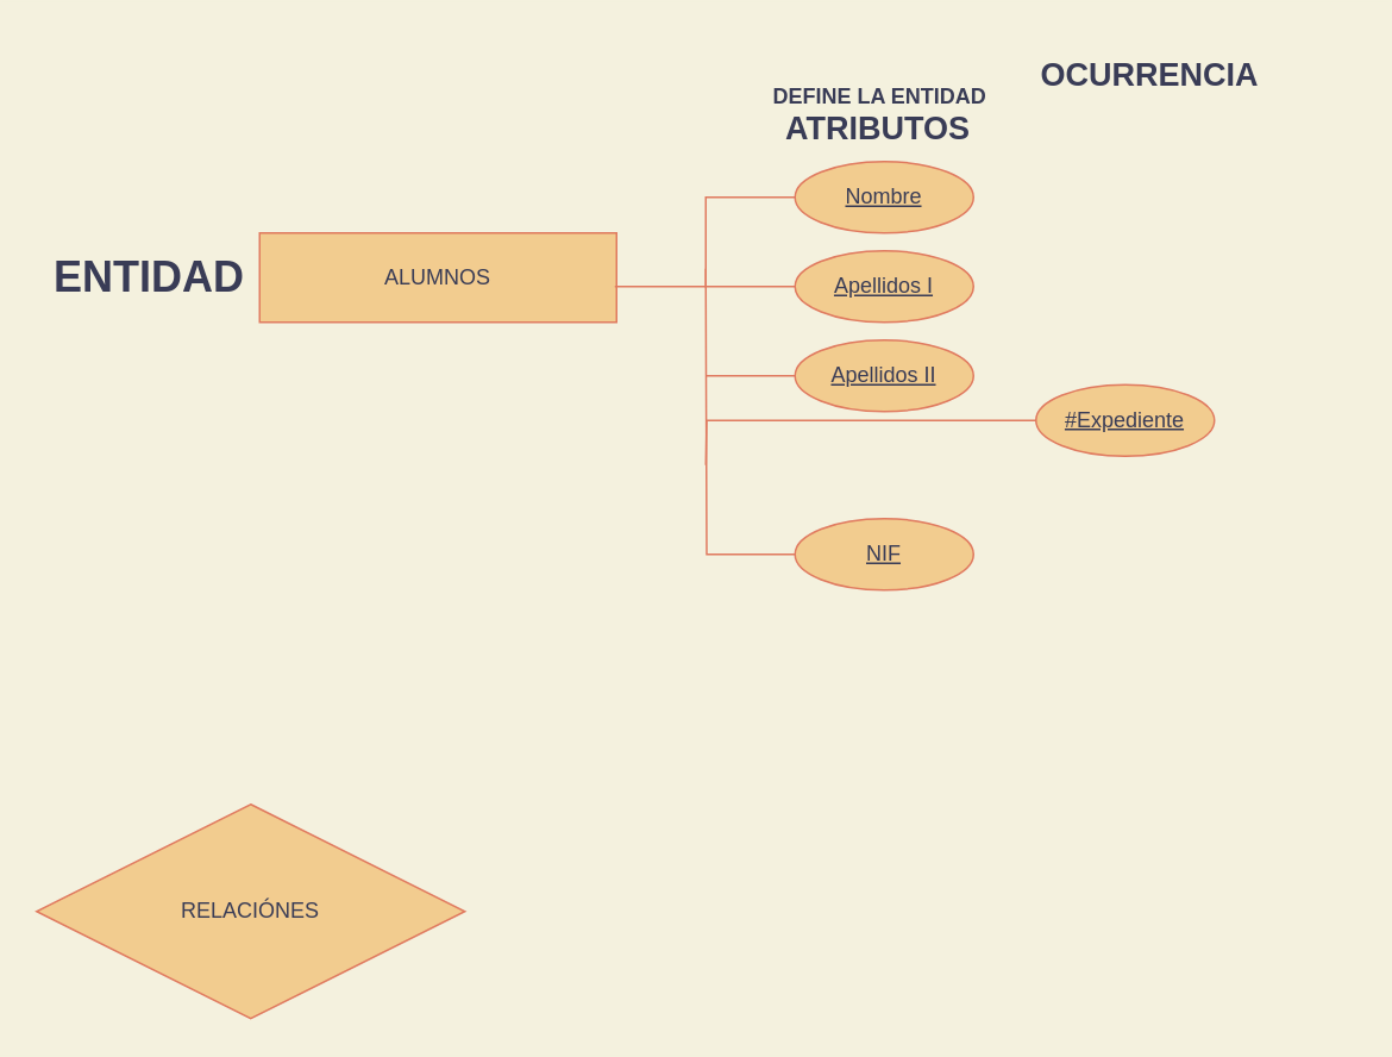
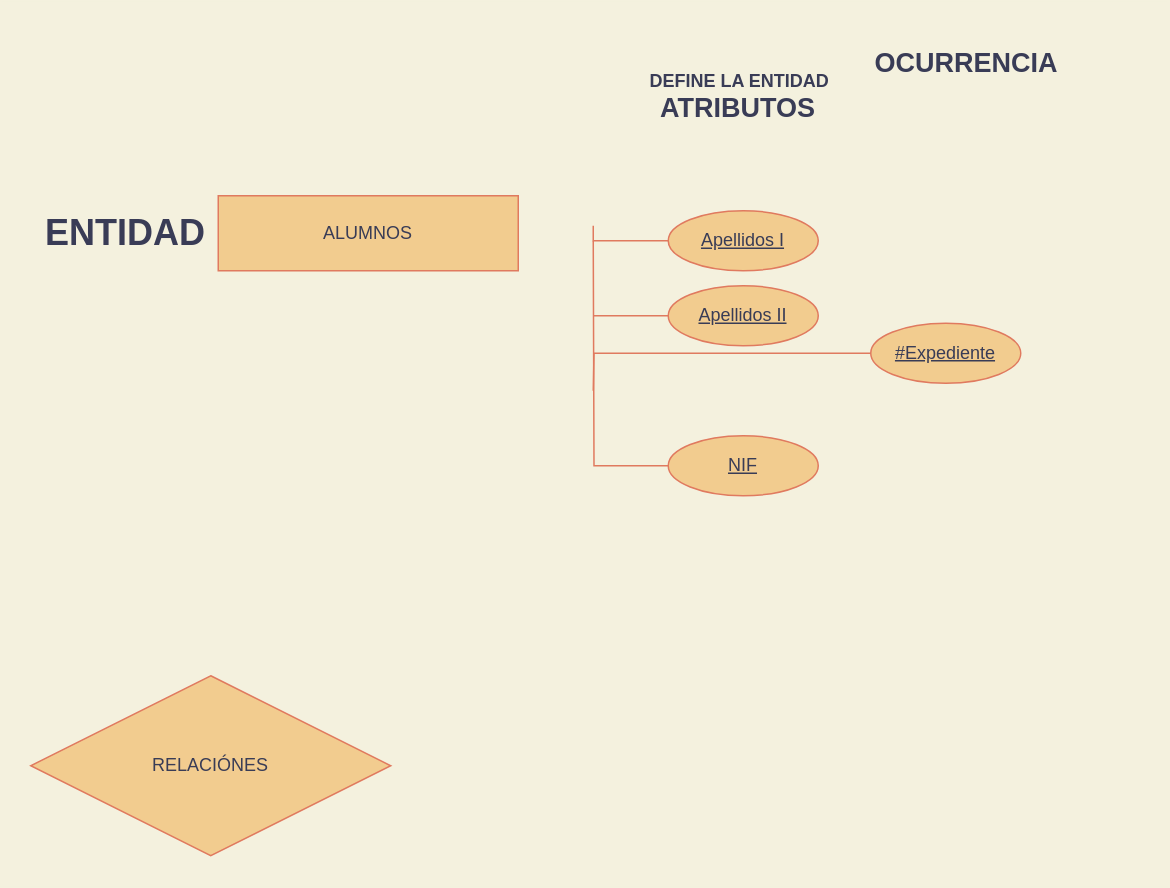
- <mxCell id="4" style="edgeStyle=orthogonalEdgeStyle;rounded=0;orthogonalLoop=1;jettySize=auto;html=1;entryX=0.995;entryY=0.6;entryDx=0;entryDy=0;startArrow=none;startFill=0;endArrow=none;endFill=0;entryPerimeter=0;labelBackgroundColor=#F4F1DE;strokeColor=#E07A5F;fontColor=#393C56;" parent="1" source="5" target="2" edge="1"><mxGeometry relative="1" as="geometry" /></mxCell>
- <mxCell id="5" value="&lt;font style=&quot;vertical-align: inherit&quot;&gt;&lt;font style=&quot;vertical-align: inherit&quot;&gt;Nombre&lt;/font&gt;&lt;/font&gt;" style="ellipse;whiteSpace=wrap;html=1;align=center;fontStyle=4;fillColor=#F2CC8F;strokeColor=#E07A5F;fontColor=#393C56;" parent="1" vertex="1"><mxGeometry x="445" y="90" width="100" height="40" as="geometry" /></mxCell>
